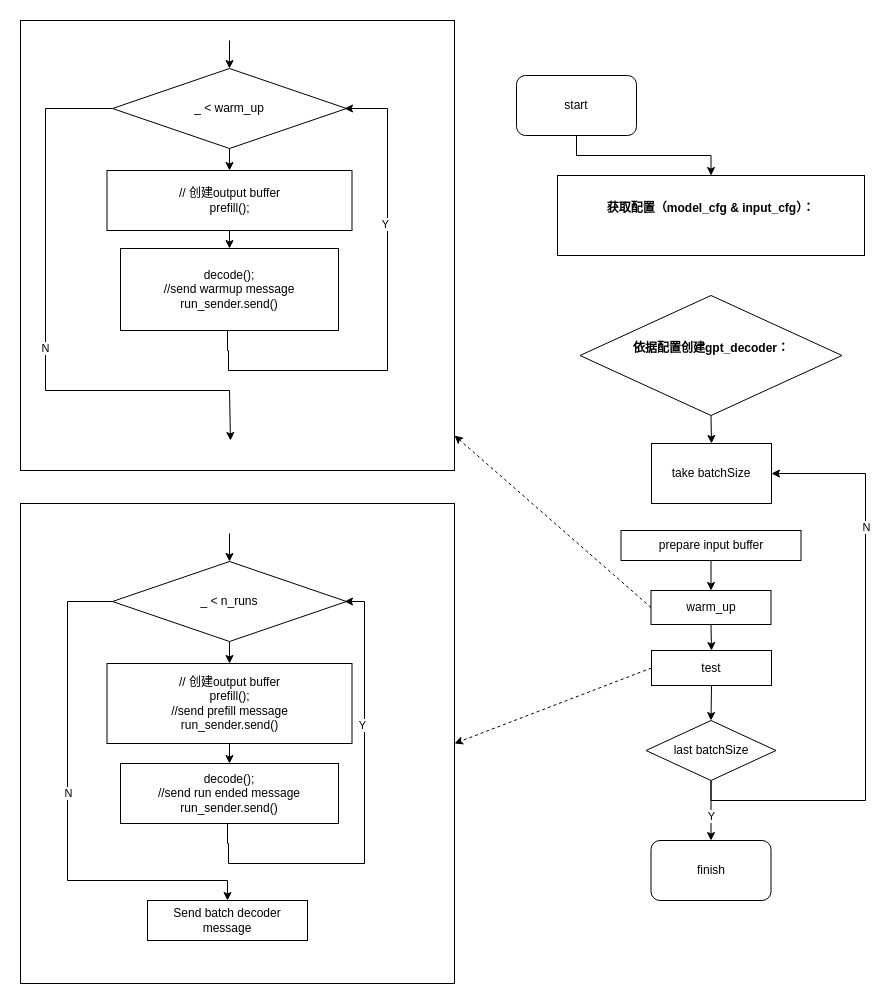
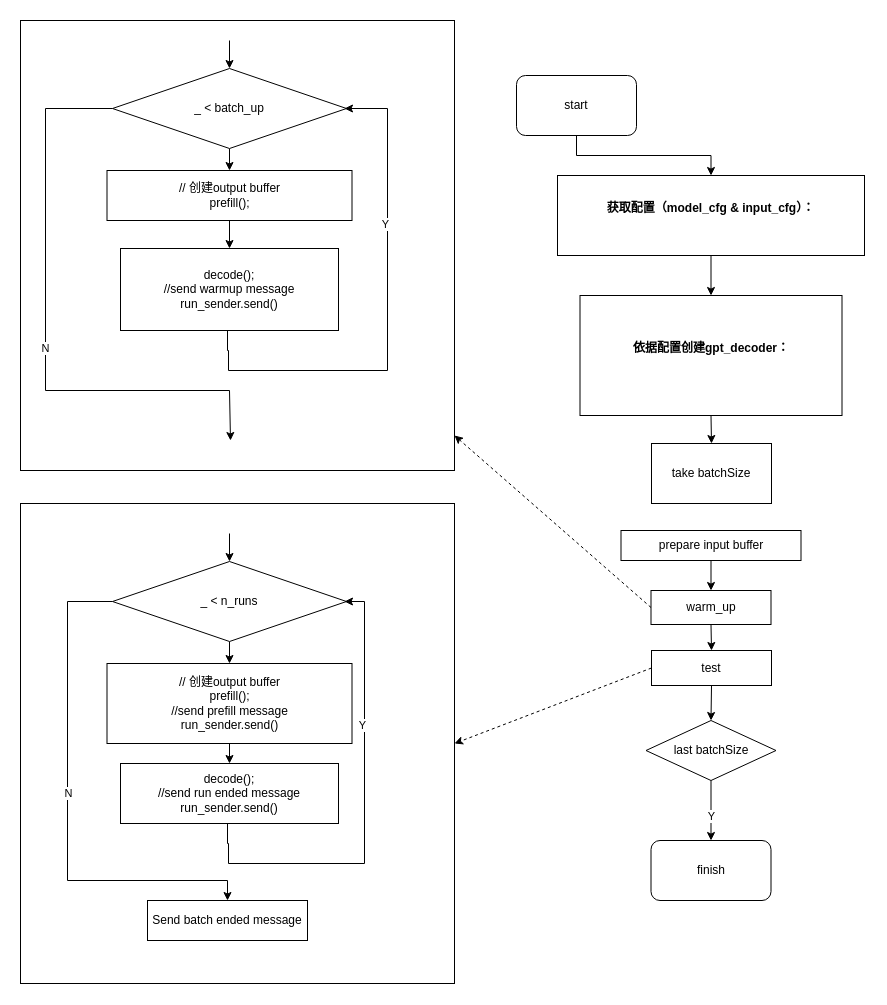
- <mxCell id="6" value="_ &amp;lt; warm_up" style="rhombus;whiteSpace=wrap;html=1;" vertex="1" parent="1"><mxGeometry x="112" y="68" width="234" height="80" as="geometry" /></mxCell>
+ <mxCell id="6" value="_ &amp;lt; batch_up" style="rhombus;whiteSpace=wrap;html=1;" vertex="1" parent="1"><mxGeometry x="112" y="68" width="234" height="80" as="geometry" /></mxCell>
- <mxCell id="8" value="// 创建output buffer&lt;br&gt;prefill();" style="rounded=0;whiteSpace=wrap;html=1;" vertex="1" parent="1"><mxGeometry x="106.5" y="170" width="245" height="60" as="geometry" /></mxCell>
+ <mxCell id="8" value="// 创建output buffer&lt;br&gt;prefill();" style="rounded=0;whiteSpace=wrap;html=1;" vertex="1" parent="1"><mxGeometry x="106.5" y="170" width="245" height="50" as="geometry" /></mxCell>
+ <mxCell id="19" style="edgeStyle=orthogonalEdgeStyle;rounded=0;orthogonalLoop=1;jettySize=auto;html=1;exitX=0.5;exitY=1;exitDx=0;exitDy=0;entryX=0.5;entryY=0;entryDx=0;entryDy=0;" edge="1" parent="1" source="20" target="10"><mxGeometry relative="1" as="geometry" /></mxCell>
- <mxCell id="10" value="&lt;div&gt;&lt;b&gt;依据配置创建gpt_decoder：&lt;/b&gt;&lt;/div&gt;&lt;div&gt;&lt;br&gt;&lt;/div&gt;" style="rhombus;whiteSpace=wrap;html=1;" vertex="1" parent="1"><mxGeometry x="579.5" y="295" width="262" height="120" as="geometry" /></mxCell>
+ <mxCell id="10" value="&lt;div&gt;&lt;b&gt;依据配置创建gpt_decoder：&lt;/b&gt;&lt;/div&gt;&lt;div&gt;&lt;br&gt;&lt;/div&gt;" style="rounded=0;whiteSpace=wrap;html=1;" vertex="1" parent="1"><mxGeometry x="579.5" y="295" width="262" height="120" as="geometry" /></mxCell>
- <mxCell id="12" style="edgeStyle=orthogonalEdgeStyle;rounded=0;orthogonalLoop=1;jettySize=auto;html=1;exitX=0.5;exitY=1;exitDx=0;exitDy=0;entryX=1;entryY=0.5;entryDx=0;entryDy=0;" edge="1" parent="1" source="28" target="25"><mxGeometry relative="1" as="geometry"><mxPoint x="710.5" y="675" as="sourcePoint" /><mxPoint x="845" y="493" as="targetPoint" /><Array as="points"><mxPoint x="711" y="800" /><mxPoint x="865" y="800" /><mxPoint x="865" y="473" /></Array></mxGeometry></mxCell>
- <mxCell id="13" value="N" style="edgeLabel;html=1;align=center;verticalAlign=middle;resizable=0;points=[];" vertex="1" connectable="0" parent="12"><mxGeometry x="0.504" relative="1" as="geometry"><mxPoint as="offset" /></mxGeometry></mxCell>
- <mxCell id="45" value="Send batch decoder message" style="rounded=0;whiteSpace=wrap;html=1;" vertex="1" parent="1"><mxGeometry x="147" y="900" width="160" height="40" as="geometry" /></mxCell>
+ <mxCell id="45" value="Send batch ended message" style="rounded=0;whiteSpace=wrap;html=1;" vertex="1" parent="1"><mxGeometry x="147" y="900" width="160" height="40" as="geometry" /></mxCell>
